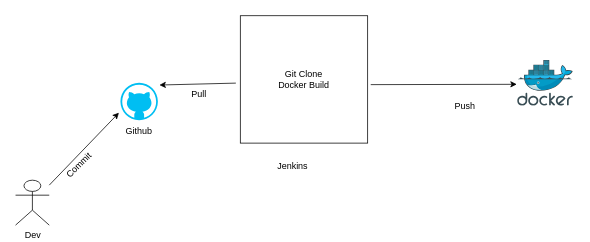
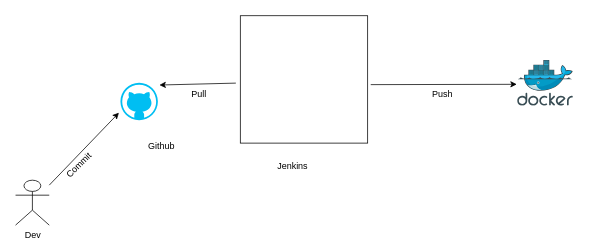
- <mxCell id="11" value="&lt;div&gt;Git Clone&lt;br&gt;&lt;/div&gt;&lt;div&gt;Docker Build&lt;/div&gt;" style="text;html=1;strokeColor=none;fillColor=none;align=center;verticalAlign=middle;whiteSpace=wrap;rounded=0;" vertex="1" parent="1"><mxGeometry x="365" y="75.5" width="80" height="60" as="geometry" /></mxCell>
- <mxCell id="14" value="&lt;div&gt;Push&lt;/div&gt;" style="text;html=1;strokeColor=none;fillColor=none;align=center;verticalAlign=middle;whiteSpace=wrap;rounded=0;" vertex="1" parent="1"><mxGeometry x="590" y="126" width="60" height="30" as="geometry" /></mxCell>
+ <mxCell id="14" value="&lt;div&gt;Push&lt;/div&gt;" style="text;html=1;strokeColor=none;fillColor=none;align=center;verticalAlign=middle;whiteSpace=wrap;rounded=0;" vertex="1" parent="1"><mxGeometry x="560" y="111" width="60" height="30" as="geometry" /></mxCell>
- <mxCell id="4" value="Github" style="text;html=1;strokeColor=none;fillColor=none;align=center;verticalAlign=middle;whiteSpace=wrap;rounded=0;" vertex="1" parent="1"><mxGeometry x="155" y="160" width="60" height="30" as="geometry" /></mxCell>
+ <mxCell id="4" value="Github" style="text;html=1;strokeColor=none;fillColor=none;align=center;verticalAlign=middle;whiteSpace=wrap;rounded=0;" vertex="1" parent="1"><mxGeometry x="185" y="180" width="60" height="30" as="geometry" /></mxCell>
